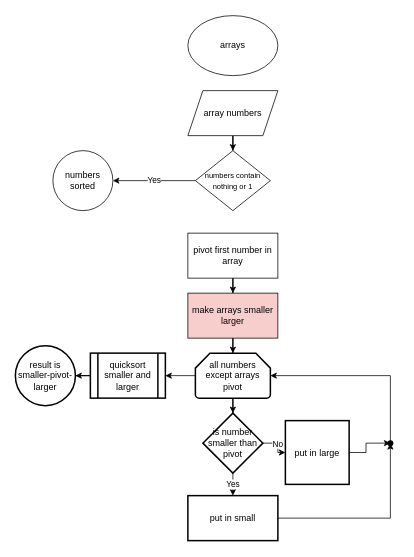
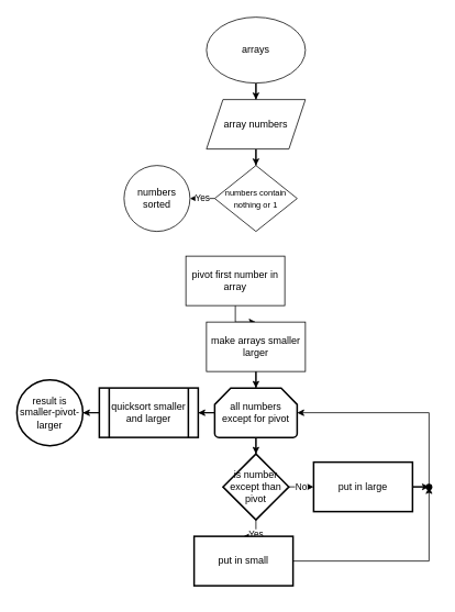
+ <mxCell id="2" value="" style="edgeStyle=orthogonalEdgeStyle;rounded=0;orthogonalLoop=1;jettySize=auto;html=1;" edge="1" parent="1" source="3" target="5"><mxGeometry relative="1" as="geometry" /></mxCell>
- <mxCell id="8" value="numbers sorted" style="ellipse;whiteSpace=wrap;html=1;" vertex="1" parent="1"><mxGeometry x="70" y="200" width="80" height="80" as="geometry" /></mxCell>
+ <mxCell id="8" value="numbers sorted" style="ellipse;whiteSpace=wrap;html=1;" vertex="1" parent="1"><mxGeometry x="150" y="200" width="80" height="80" as="geometry" /></mxCell>
- <mxCell id="10" value="pivot first number in array" style="whiteSpace=wrap;html=1;" vertex="1" parent="1"><mxGeometry x="250" y="310" width="120" height="60" as="geometry" /></mxCell>
+ <mxCell id="10" value="pivot first number in array" style="whiteSpace=wrap;html=1;" vertex="1" parent="1"><mxGeometry x="225" y="310" width="120" height="60" as="geometry" /></mxCell>
- <mxCell id="12" value="make arrays smaller larger" style="whiteSpace=wrap;html=1;fillColor=#f8cecc;" vertex="1" parent="1"><mxGeometry x="250" y="390" width="120" height="60" as="geometry" /></mxCell>
+ <mxCell id="12" value="make arrays smaller larger" style="whiteSpace=wrap;html=1;" vertex="1" parent="1"><mxGeometry x="250" y="390" width="120" height="60" as="geometry" /></mxCell>
- <mxCell id="23" value="quicksort smaller and larger" style="shape=process;whiteSpace=wrap;html=1;backgroundOutline=1;strokeWidth=2;" vertex="1" parent="1"><mxGeometry x="120" y="470" width="100" height="60" as="geometry" /></mxCell>
+ <mxCell id="23" value="quicksort smaller and larger" style="shape=process;whiteSpace=wrap;html=1;backgroundOutline=1;strokeWidth=2;" vertex="1" parent="1"><mxGeometry x="120" y="470" width="120" height="60" as="geometry" /></mxCell>
- <mxCell id="15" value="all numbers except arrays pivot" style="strokeWidth=2;html=1;shape=mxgraph.flowchart.loop_limit;whiteSpace=wrap;" vertex="1" parent="1"><mxGeometry x="260" y="470" width="100" height="60" as="geometry" /></mxCell>
+ <mxCell id="15" value="all numbers except for pivot" style="strokeWidth=2;html=1;shape=mxgraph.flowchart.loop_limit;whiteSpace=wrap;" vertex="1" parent="1"><mxGeometry x="260" y="470" width="100" height="60" as="geometry" /></mxCell>
- <mxCell id="18" value="is number smaller than pivot" style="rhombus;whiteSpace=wrap;html=1;strokeWidth=2;" vertex="1" parent="1"><mxGeometry x="270" y="550" width="80" height="80" as="geometry" /></mxCell>
+ <mxCell id="18" value="is number except than pivot" style="rhombus;whiteSpace=wrap;html=1;strokeWidth=2;" vertex="1" parent="1"><mxGeometry x="270" y="550" width="80" height="80" as="geometry" /></mxCell>
- <mxCell id="21" value="put in large" style="whiteSpace=wrap;html=1;strokeWidth=2;" vertex="1" parent="1"><mxGeometry x="380" y="560" width="85" height="85" as="geometry" /></mxCell>
+ <mxCell id="21" value="put in large" style="whiteSpace=wrap;html=1;strokeWidth=2;" vertex="1" parent="1"><mxGeometry x="380" y="560" width="120" height="60" as="geometry" /></mxCell>
- <mxCell id="19" value="put in small" style="whiteSpace=wrap;html=1;strokeWidth=2;" vertex="1" parent="1"><mxGeometry x="250" y="660" width="120" height="60" as="geometry" /></mxCell>
+ <mxCell id="19" value="put in small" style="whiteSpace=wrap;html=1;strokeWidth=2;" vertex="1" parent="1"><mxGeometry x="235" y="650" width="120" height="60" as="geometry" /></mxCell>
